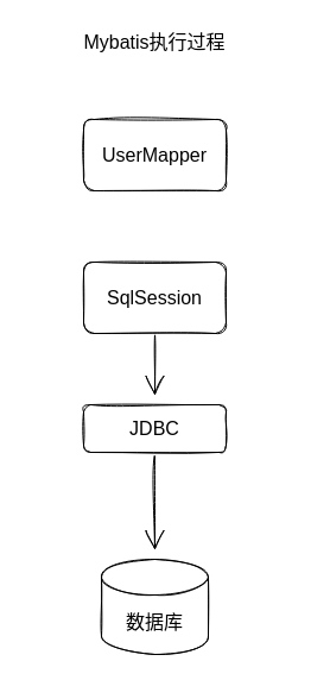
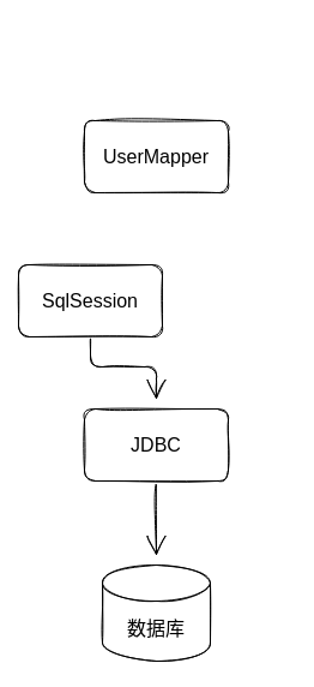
- <mxCell id="8" value="Mybatis执行过程" style="text;html=1;strokeColor=none;fillColor=none;align=center;verticalAlign=middle;whiteSpace=wrap;rounded=0;glass=0;sketch=1;hachureGap=4;fontFamily=Helvetica;fontSize=16;" parent="1" vertex="1"><mxGeometry x="20" y="20" width="220" height="30" as="geometry" /></mxCell>
- <mxCell id="4" value="SqlSession" style="rounded=1;whiteSpace=wrap;html=1;sketch=1;hachureGap=4;fontFamily=Helvetica;fontSize=16;" parent="1" vertex="1"><mxGeometry x="70" y="220" width="120" height="60" as="geometry" /></mxCell>
+ <mxCell id="4" value="SqlSession" style="rounded=1;whiteSpace=wrap;html=1;sketch=1;hachureGap=4;fontFamily=Helvetica;fontSize=16;" parent="1" vertex="1"><mxGeometry x="15" y="220" width="120" height="60" as="geometry" /></mxCell>
- <mxCell id="6" value="JDBC" style="rounded=1;whiteSpace=wrap;html=1;sketch=1;hachureGap=4;fontFamily=Helvetica;fontSize=16;glass=0;" parent="1" vertex="1"><mxGeometry x="70" y="340" width="120" height="40" as="geometry" /></mxCell>
+ <mxCell id="6" value="JDBC" style="rounded=1;whiteSpace=wrap;html=1;sketch=1;hachureGap=4;fontFamily=Helvetica;fontSize=16;glass=0;" parent="1" vertex="1"><mxGeometry x="70" y="340" width="120" height="60" as="geometry" /></mxCell>
